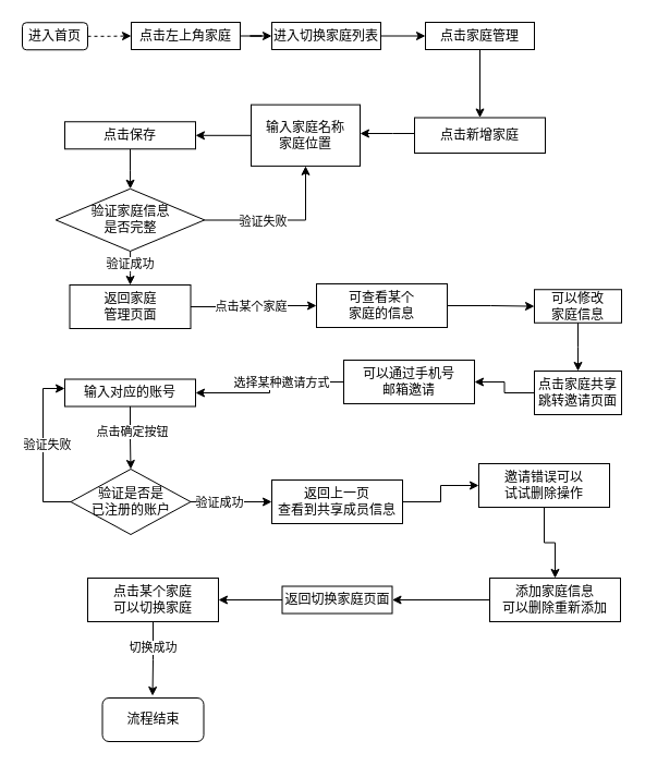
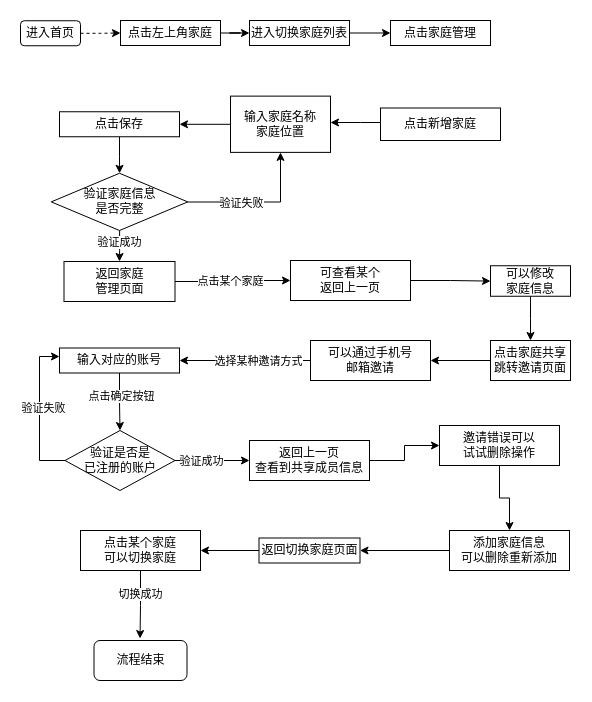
- <mxCell id="8" value="" style="edgeStyle=orthogonalEdgeStyle;rounded=0;orthogonalLoop=1;jettySize=auto;html=1;" edge="1" parent="1" source="9" target="11"><mxGeometry relative="1" as="geometry" /></mxCell>
- <mxCell id="25" value="可查看某个&lt;br&gt;家庭的信息" style="whiteSpace=wrap;html=1;rounded=0;" vertex="1" parent="1"><mxGeometry x="290" y="260" width="120" height="40" as="geometry" /></mxCell>
+ <mxCell id="25" value="可查看某个&lt;br&gt;返回上一页" style="whiteSpace=wrap;html=1;rounded=0;" vertex="1" parent="1"><mxGeometry x="290" y="260" width="120" height="40" as="geometry" /></mxCell>
- <mxCell id="32" value="可以通过手机号&lt;br&gt;邮箱邀请" style="whiteSpace=wrap;html=1;rounded=0;" vertex="1" parent="1"><mxGeometry x="315" y="330" width="120" height="40" as="geometry" /></mxCell>
+ <mxCell id="32" value="可以通过手机号&lt;br&gt;邮箱邀请" style="whiteSpace=wrap;html=1;rounded=0;" vertex="1" parent="1"><mxGeometry x="310" y="340" width="120" height="40" as="geometry" /></mxCell>
